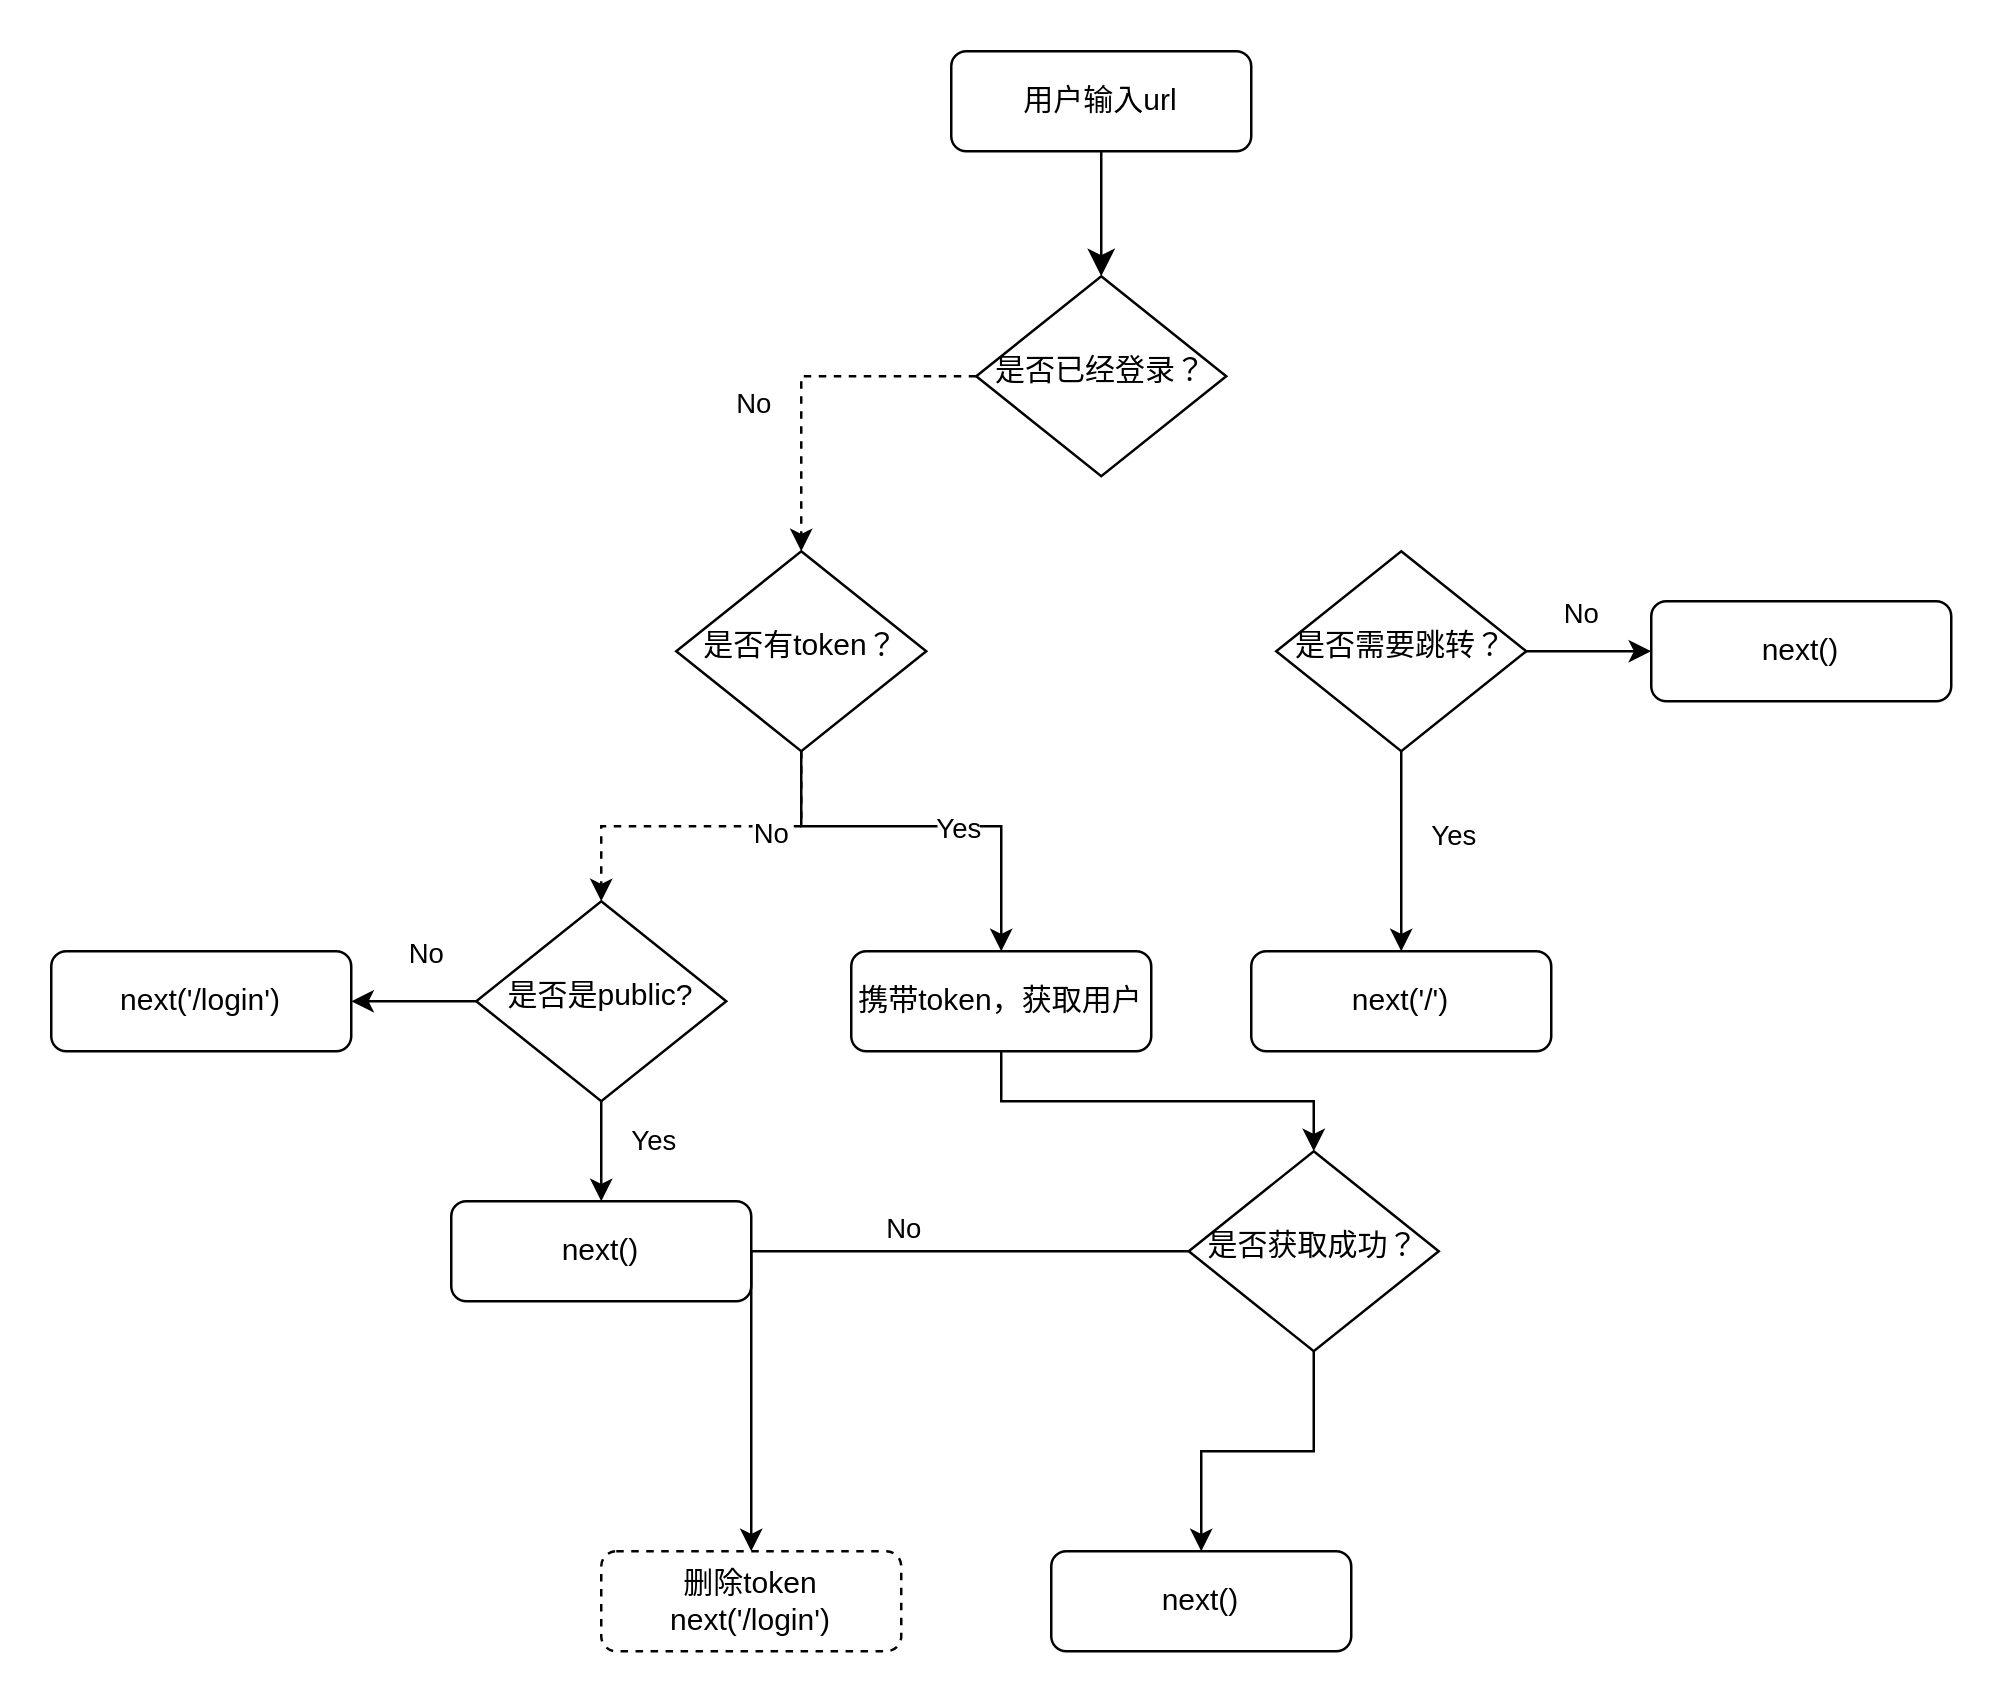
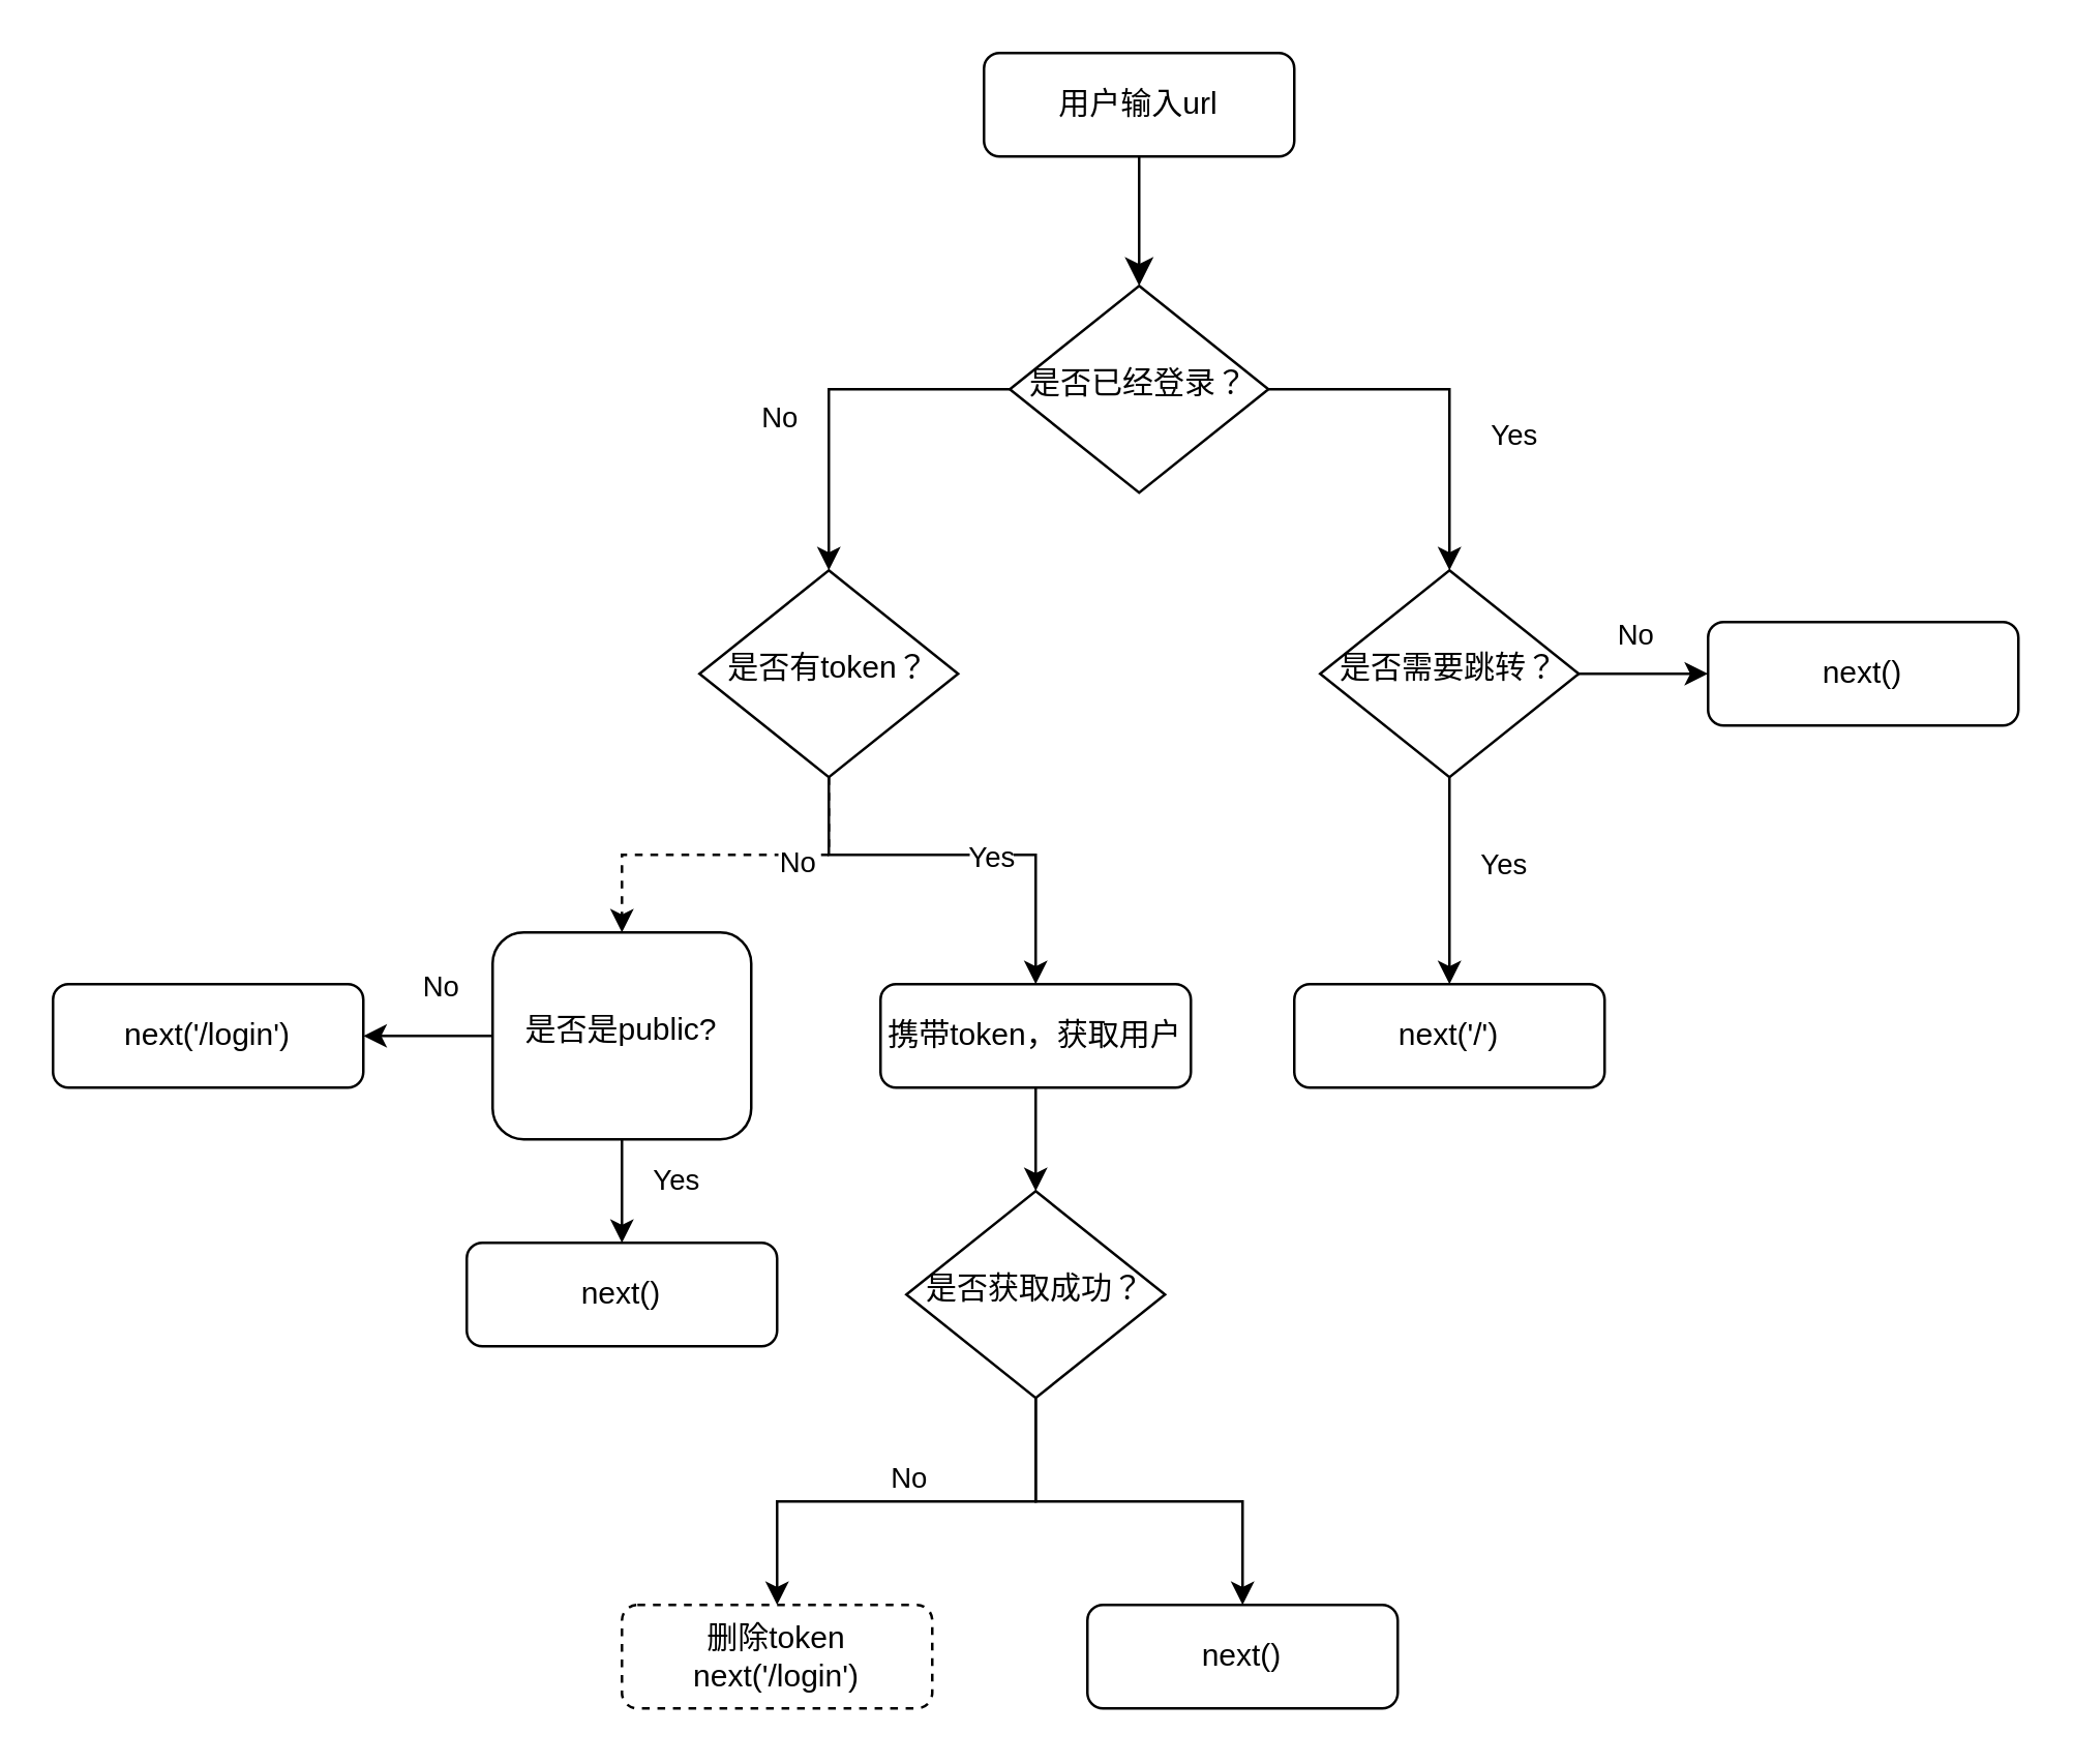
- <mxCell id="4" style="edgeStyle=orthogonalEdgeStyle;rounded=0;orthogonalLoop=1;jettySize=auto;html=1;exitX=0;exitY=0.5;exitDx=0;exitDy=0;endArrow=classic;endFill=1;dashed=1;" parent="1" source="8" target="20" edge="1"><mxGeometry relative="1" as="geometry" /></mxCell>
+ <mxCell id="4" style="edgeStyle=orthogonalEdgeStyle;rounded=0;orthogonalLoop=1;jettySize=auto;html=1;exitX=0;exitY=0.5;exitDx=0;exitDy=0;endArrow=classic;endFill=1;" parent="1" source="8" target="20" edge="1"><mxGeometry relative="1" as="geometry" /></mxCell>
+ <mxCell id="6" style="edgeStyle=orthogonalEdgeStyle;rounded=0;orthogonalLoop=1;jettySize=auto;html=1;exitX=1;exitY=0.5;exitDx=0;exitDy=0;entryX=0.5;entryY=0;entryDx=0;entryDy=0;endArrow=classic;endFill=1;" parent="1" source="8" target="13" edge="1"><mxGeometry relative="1" as="geometry" /></mxCell>
+ <mxCell id="7" value="Yes" style="edgeLabel;html=1;align=center;verticalAlign=middle;resizable=0;points=[];" parent="6" vertex="1" connectable="0"><mxGeometry x="-0.089" y="-17" relative="1" as="geometry"><mxPoint x="30.69" as="offset" /></mxGeometry></mxCell>
- <mxCell id="25" value="是否是public?" style="rhombus;whiteSpace=wrap;html=1;shadow=0;fontFamily=Helvetica;fontSize=12;align=center;strokeWidth=1;spacing=6;spacingTop=-4;" parent="1" vertex="1"><mxGeometry x="190" y="360" width="100" height="80" as="geometry" /></mxCell>
+ <mxCell id="25" value="是否是public?" style="whiteSpace=wrap;html=1;shadow=0;fontFamily=Helvetica;fontSize=12;align=center;strokeWidth=1;spacing=6;spacingTop=-4;rounded=1;" parent="1" vertex="1"><mxGeometry x="190" y="360" width="100" height="80" as="geometry" /></mxCell>
- <mxCell id="33" value="是否获取成功？" style="rhombus;whiteSpace=wrap;html=1;shadow=0;fontFamily=Helvetica;fontSize=12;align=center;strokeWidth=1;spacing=6;spacingTop=-4;" parent="1" vertex="1"><mxGeometry x="475" y="460" width="100" height="80" as="geometry" /></mxCell>
+ <mxCell id="33" value="是否获取成功？" style="rhombus;whiteSpace=wrap;html=1;shadow=0;fontFamily=Helvetica;fontSize=12;align=center;strokeWidth=1;spacing=6;spacingTop=-4;" parent="1" vertex="1"><mxGeometry x="350" y="460" width="100" height="80" as="geometry" /></mxCell>
